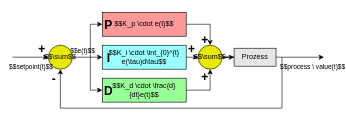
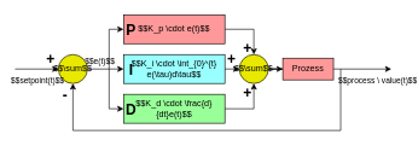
- <mxCell id="17" value="Prozess" style="whiteSpace=wrap;html=1;fillColor=#E6E6E6;" parent="1" vertex="1"><mxGeometry x="390" y="80" width="70" height="30" as="geometry" /></mxCell>
+ <mxCell id="17" value="Prozess" style="whiteSpace=wrap;html=1;fillColor=#ff9999;" parent="1" vertex="1"><mxGeometry x="390" y="80" width="70" height="30" as="geometry" /></mxCell>
